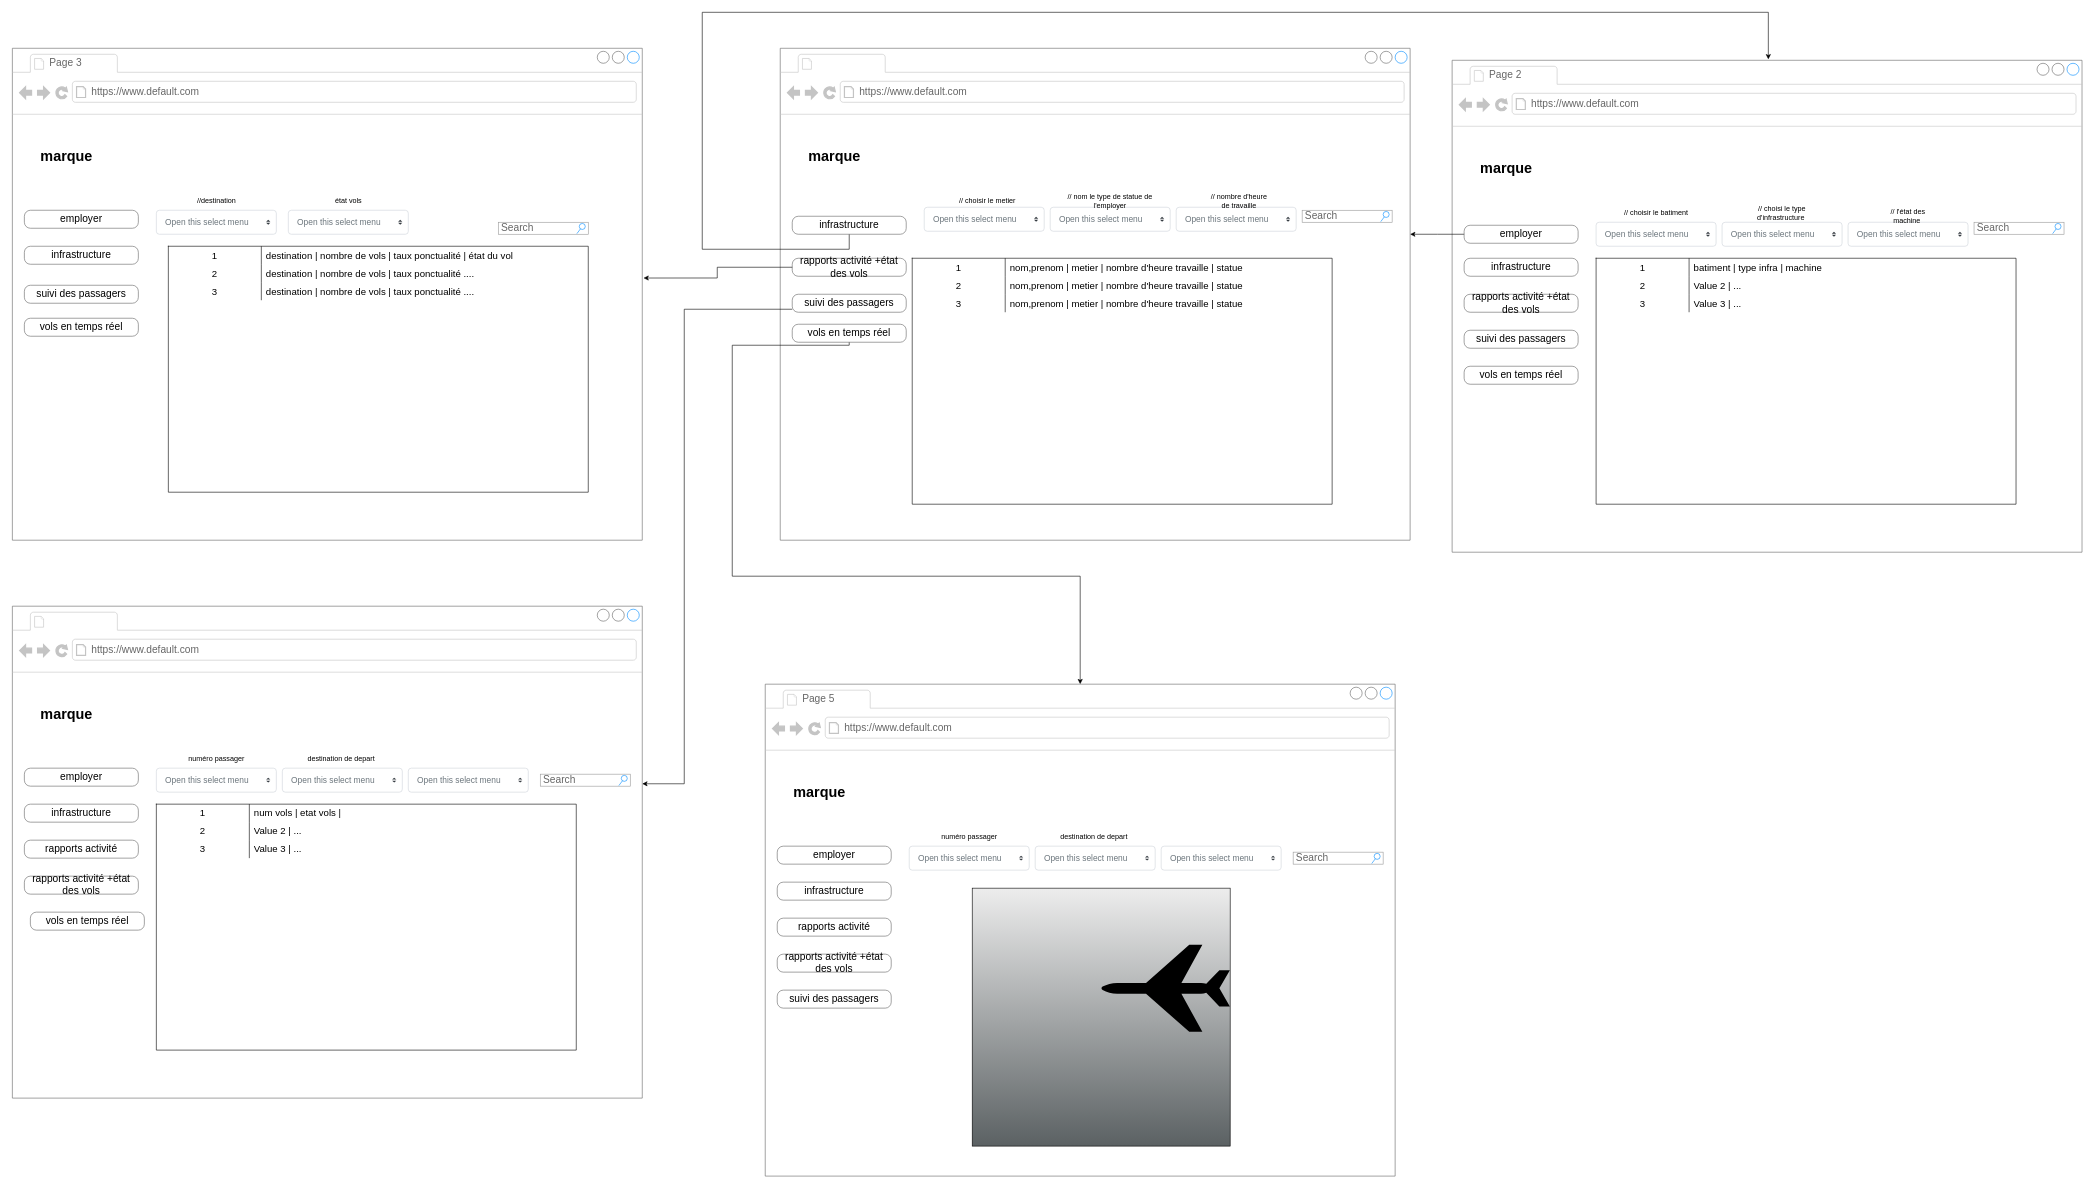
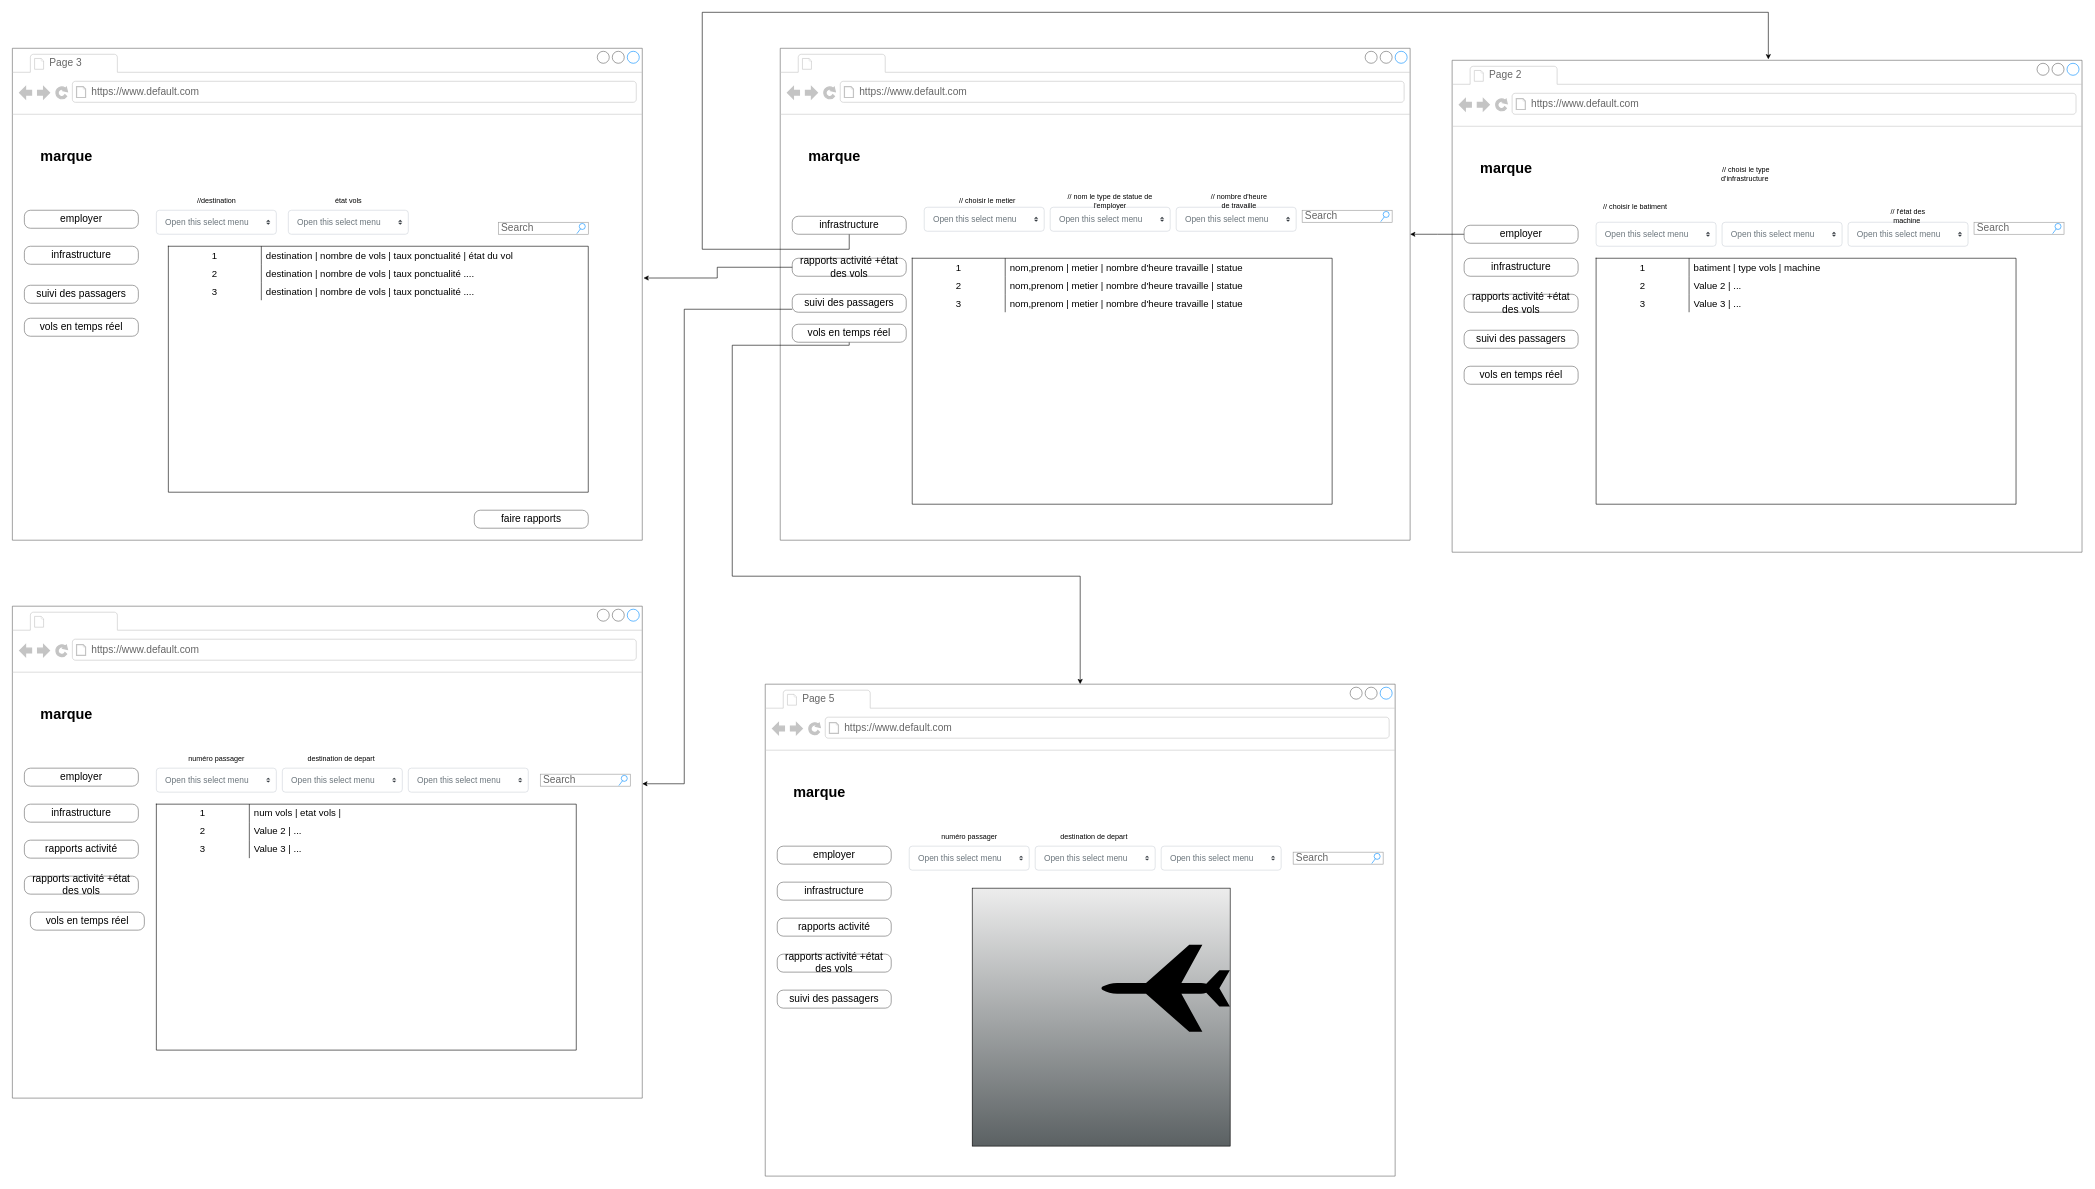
- <mxCell id="49" value="// choisir le batiment" style="text;html=1;align=center;verticalAlign=middle;resizable=0;points=[];autosize=1;strokeColor=none;fillColor=none;" parent="30" vertex="1"><mxGeometry x="275" y="240" width="130" height="30" as="geometry" /></mxCell>
+ <mxCell id="49" value="// choisir le batiment" style="text;html=1;align=center;verticalAlign=middle;resizable=0;points=[];autosize=1;strokeColor=none;fillColor=none;" parent="30" vertex="1"><mxGeometry x="240" y="230" width="130" height="30" as="geometry" /></mxCell>
- <mxCell id="48" value="// choisi le type d'infrastructure&amp;nbsp;" style="text;html=1;align=center;verticalAlign=middle;whiteSpace=wrap;rounded=0;" parent="30" vertex="1"><mxGeometry x="470" y="240" width="160" height="30" as="geometry" /></mxCell>
+ <mxCell id="48" value="// choisi le type d'infrastructure&amp;nbsp;" style="text;html=1;align=center;verticalAlign=middle;whiteSpace=wrap;rounded=0;" parent="30" vertex="1"><mxGeometry x="410" y="175" width="160" height="30" as="geometry" /></mxCell>
- <mxCell id="56" value="batiment | type infra | machine&amp;nbsp;" style="shape=partialRectangle;html=1;whiteSpace=wrap;connectable=0;fillColor=none;top=0;left=0;bottom=0;right=0;align=left;spacingLeft=6;overflow=hidden;strokeColor=inherit;fontSize=16;" parent="54" vertex="1"><mxGeometry x="155" width="545" height="30" as="geometry"><mxRectangle width="545" height="30" as="alternateBounds" /></mxGeometry></mxCell>
+ <mxCell id="56" value="batiment | type vols | machine&amp;nbsp;" style="shape=partialRectangle;html=1;whiteSpace=wrap;connectable=0;fillColor=none;top=0;left=0;bottom=0;right=0;align=left;spacingLeft=6;overflow=hidden;strokeColor=inherit;fontSize=16;" parent="54" vertex="1"><mxGeometry x="155" width="545" height="30" as="geometry"><mxRectangle width="545" height="30" as="alternateBounds" /></mxGeometry></mxCell>
+ <mxCell id="87" value="faire rapports" style="strokeWidth=1;shadow=0;dashed=0;align=center;html=1;shape=mxgraph.mockup.buttons.button;strokeColor=#666666;mainText=;buttonStyle=round;fontSize=17;fontStyle=0;fillColor=none;whiteSpace=wrap;rounded=0;labelBackgroundColor=none;" parent="65" vertex="1"><mxGeometry x="770" y="770" width="190" height="30" as="geometry" /></mxCell>
